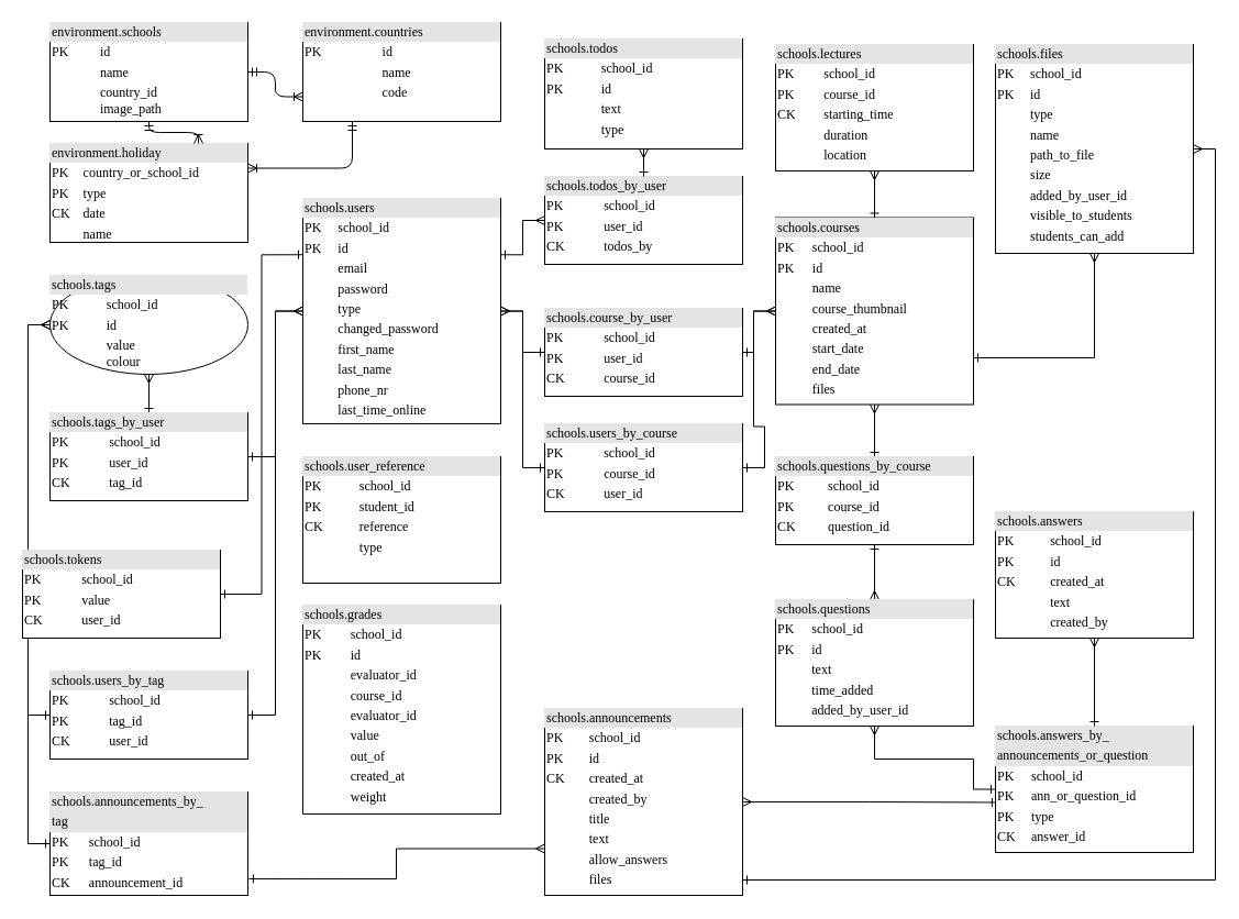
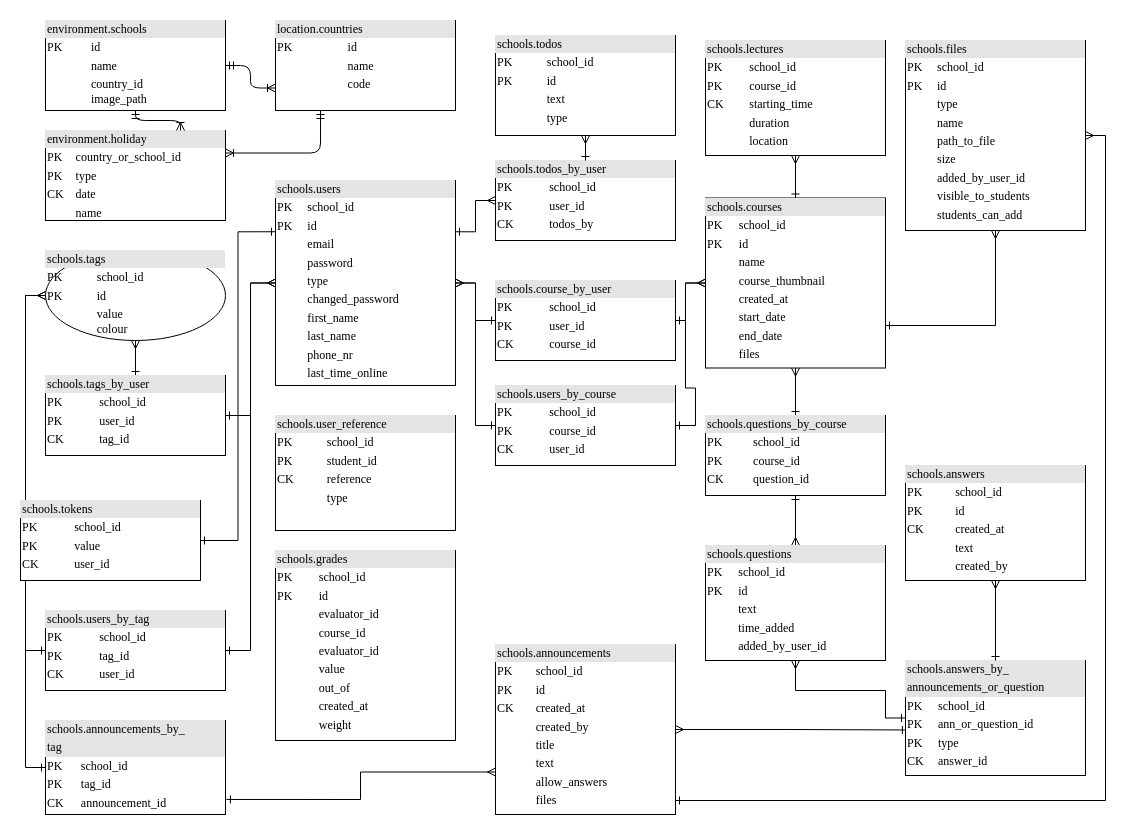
- <mxCell id="3" value="&lt;div style=&quot;box-sizing:border-box;width:100%;background:#e4e4e4;padding:2px;&quot;&gt;environment.countries&lt;/div&gt;&lt;table style=&quot;width:100%;font-size:1em;&quot; cellpadding=&quot;2&quot; cellspacing=&quot;0&quot;&gt;&lt;tbody&gt;&lt;tr&gt;&lt;td&gt;PK&lt;/td&gt;&lt;td&gt;id&lt;/td&gt;&lt;/tr&gt;&lt;tr&gt;&lt;td&gt;&lt;/td&gt;&lt;td&gt;name&lt;/td&gt;&lt;/tr&gt;&lt;tr&gt;&lt;td&gt;&lt;/td&gt;&lt;td&gt;code&lt;br&gt;&lt;br&gt;&lt;/td&gt;&lt;/tr&gt;&lt;/tbody&gt;&lt;/table&gt;" style="verticalAlign=top;align=left;overflow=fill;html=1;rounded=0;shadow=0;comic=0;labelBackgroundColor=none;strokeWidth=1;fontFamily=Verdana;fontSize=12" parent="1" vertex="1"><mxGeometry x="275" y="20" width="180" height="90" as="geometry" /></mxCell>
+ <mxCell id="3" value="&lt;div style=&quot;box-sizing:border-box;width:100%;background:#e4e4e4;padding:2px;&quot;&gt;location.countries&lt;/div&gt;&lt;table style=&quot;width:100%;font-size:1em;&quot; cellpadding=&quot;2&quot; cellspacing=&quot;0&quot;&gt;&lt;tbody&gt;&lt;tr&gt;&lt;td&gt;PK&lt;/td&gt;&lt;td&gt;id&lt;/td&gt;&lt;/tr&gt;&lt;tr&gt;&lt;td&gt;&lt;/td&gt;&lt;td&gt;name&lt;/td&gt;&lt;/tr&gt;&lt;tr&gt;&lt;td&gt;&lt;/td&gt;&lt;td&gt;code&lt;br&gt;&lt;br&gt;&lt;/td&gt;&lt;/tr&gt;&lt;/tbody&gt;&lt;/table&gt;" style="verticalAlign=top;align=left;overflow=fill;html=1;rounded=0;shadow=0;comic=0;labelBackgroundColor=none;strokeWidth=1;fontFamily=Verdana;fontSize=12" parent="1" vertex="1"><mxGeometry x="275" y="20" width="180" height="90" as="geometry" /></mxCell>
